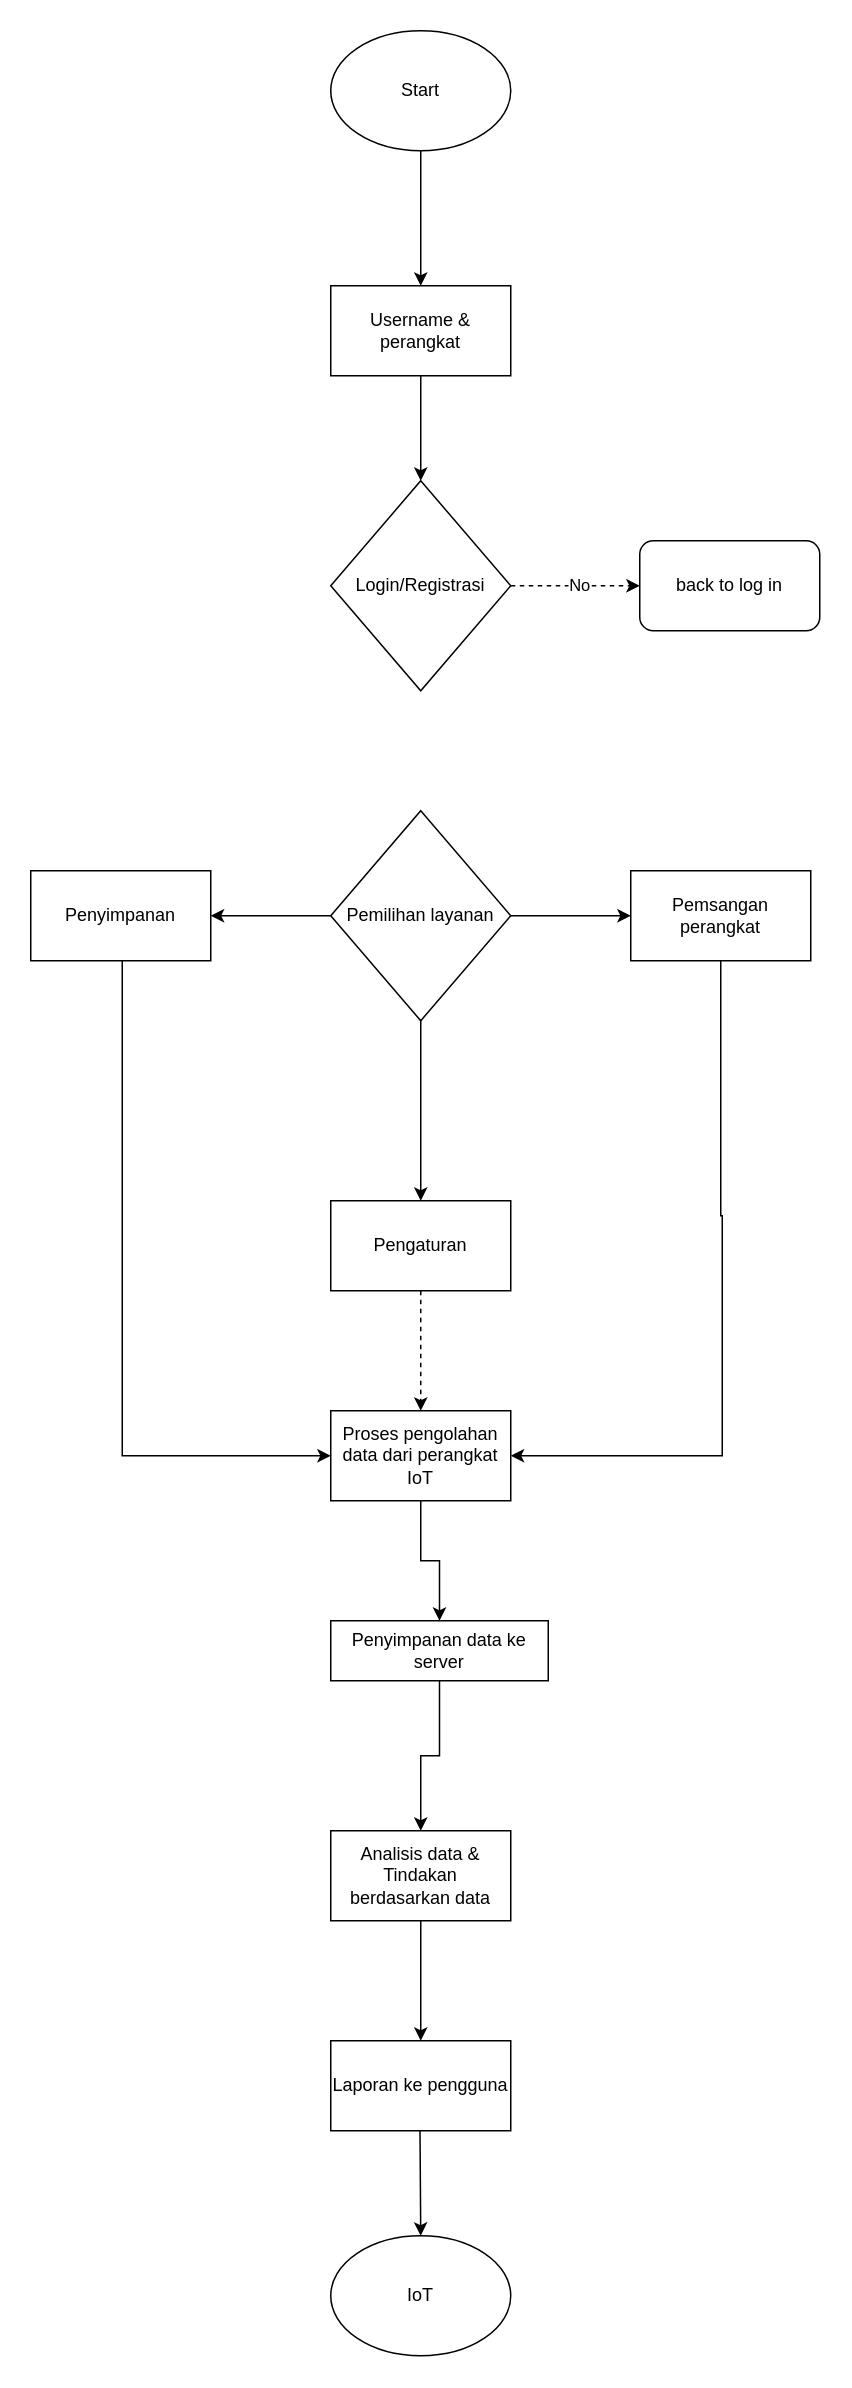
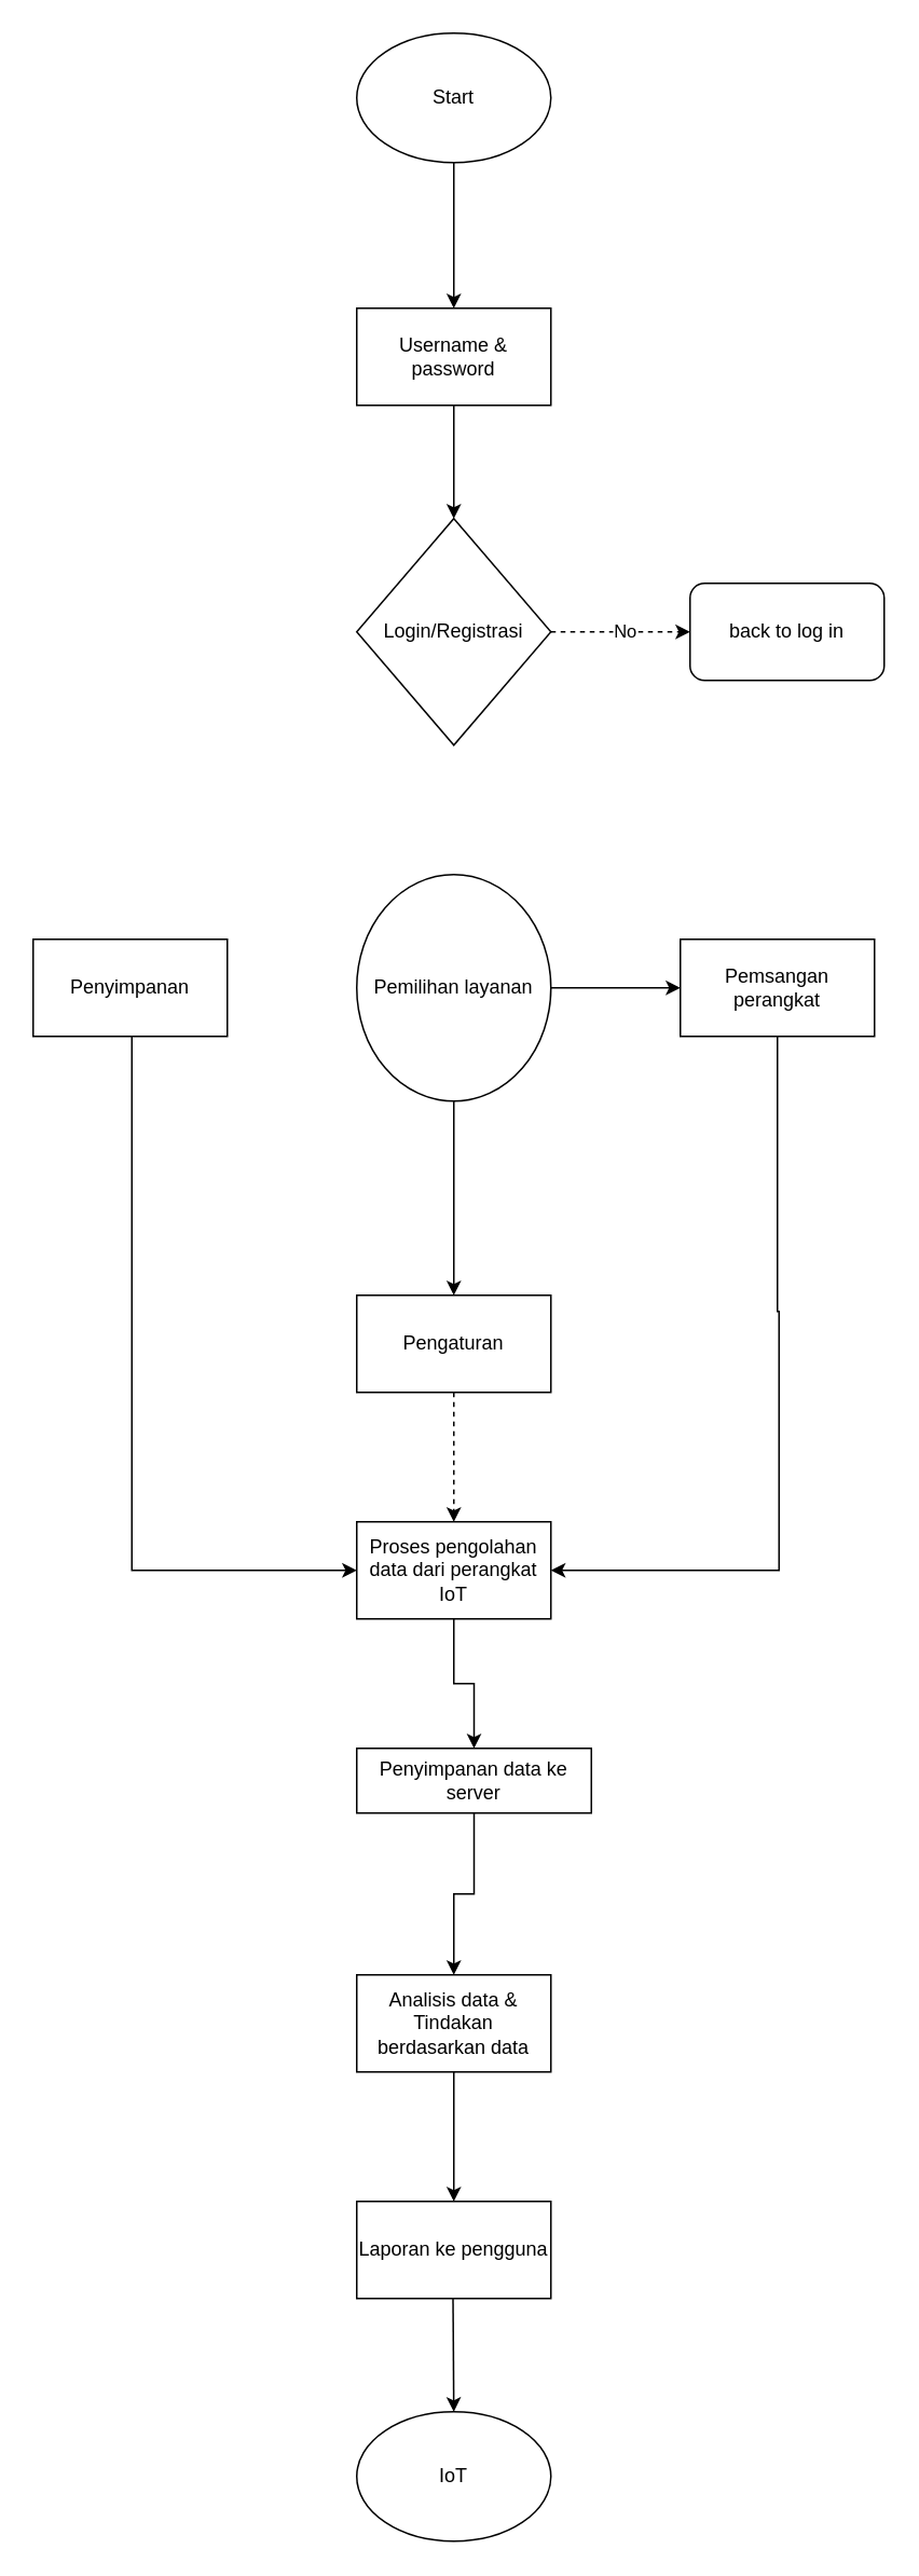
- <mxCell id="5" value="Username &amp;amp; perangkat" style="whiteSpace=wrap;html=1;" vertex="1" parent="1"><mxGeometry x="220" y="190" width="120" height="60" as="geometry" /></mxCell>
+ <mxCell id="5" value="Username &amp;amp; password" style="whiteSpace=wrap;html=1;" vertex="1" parent="1"><mxGeometry x="220" y="190" width="120" height="60" as="geometry" /></mxCell>
- <mxCell id="10" value="" style="edgeStyle=orthogonalEdgeStyle;rounded=0;orthogonalLoop=1;jettySize=auto;html=1;" edge="1" parent="1" source="13" target="15"><mxGeometry relative="1" as="geometry" /></mxCell>
- <mxCell id="13" value="Pemilihan layanan" style="rhombus;whiteSpace=wrap;html=1;" vertex="1" parent="1"><mxGeometry x="220" y="540" width="120" height="140" as="geometry" /></mxCell>
+ <mxCell id="13" value="Pemilihan layanan" style="ellipse;whiteSpace=wrap;html=1;" vertex="1" parent="1"><mxGeometry x="220" y="540" width="120" height="140" as="geometry" /></mxCell>
